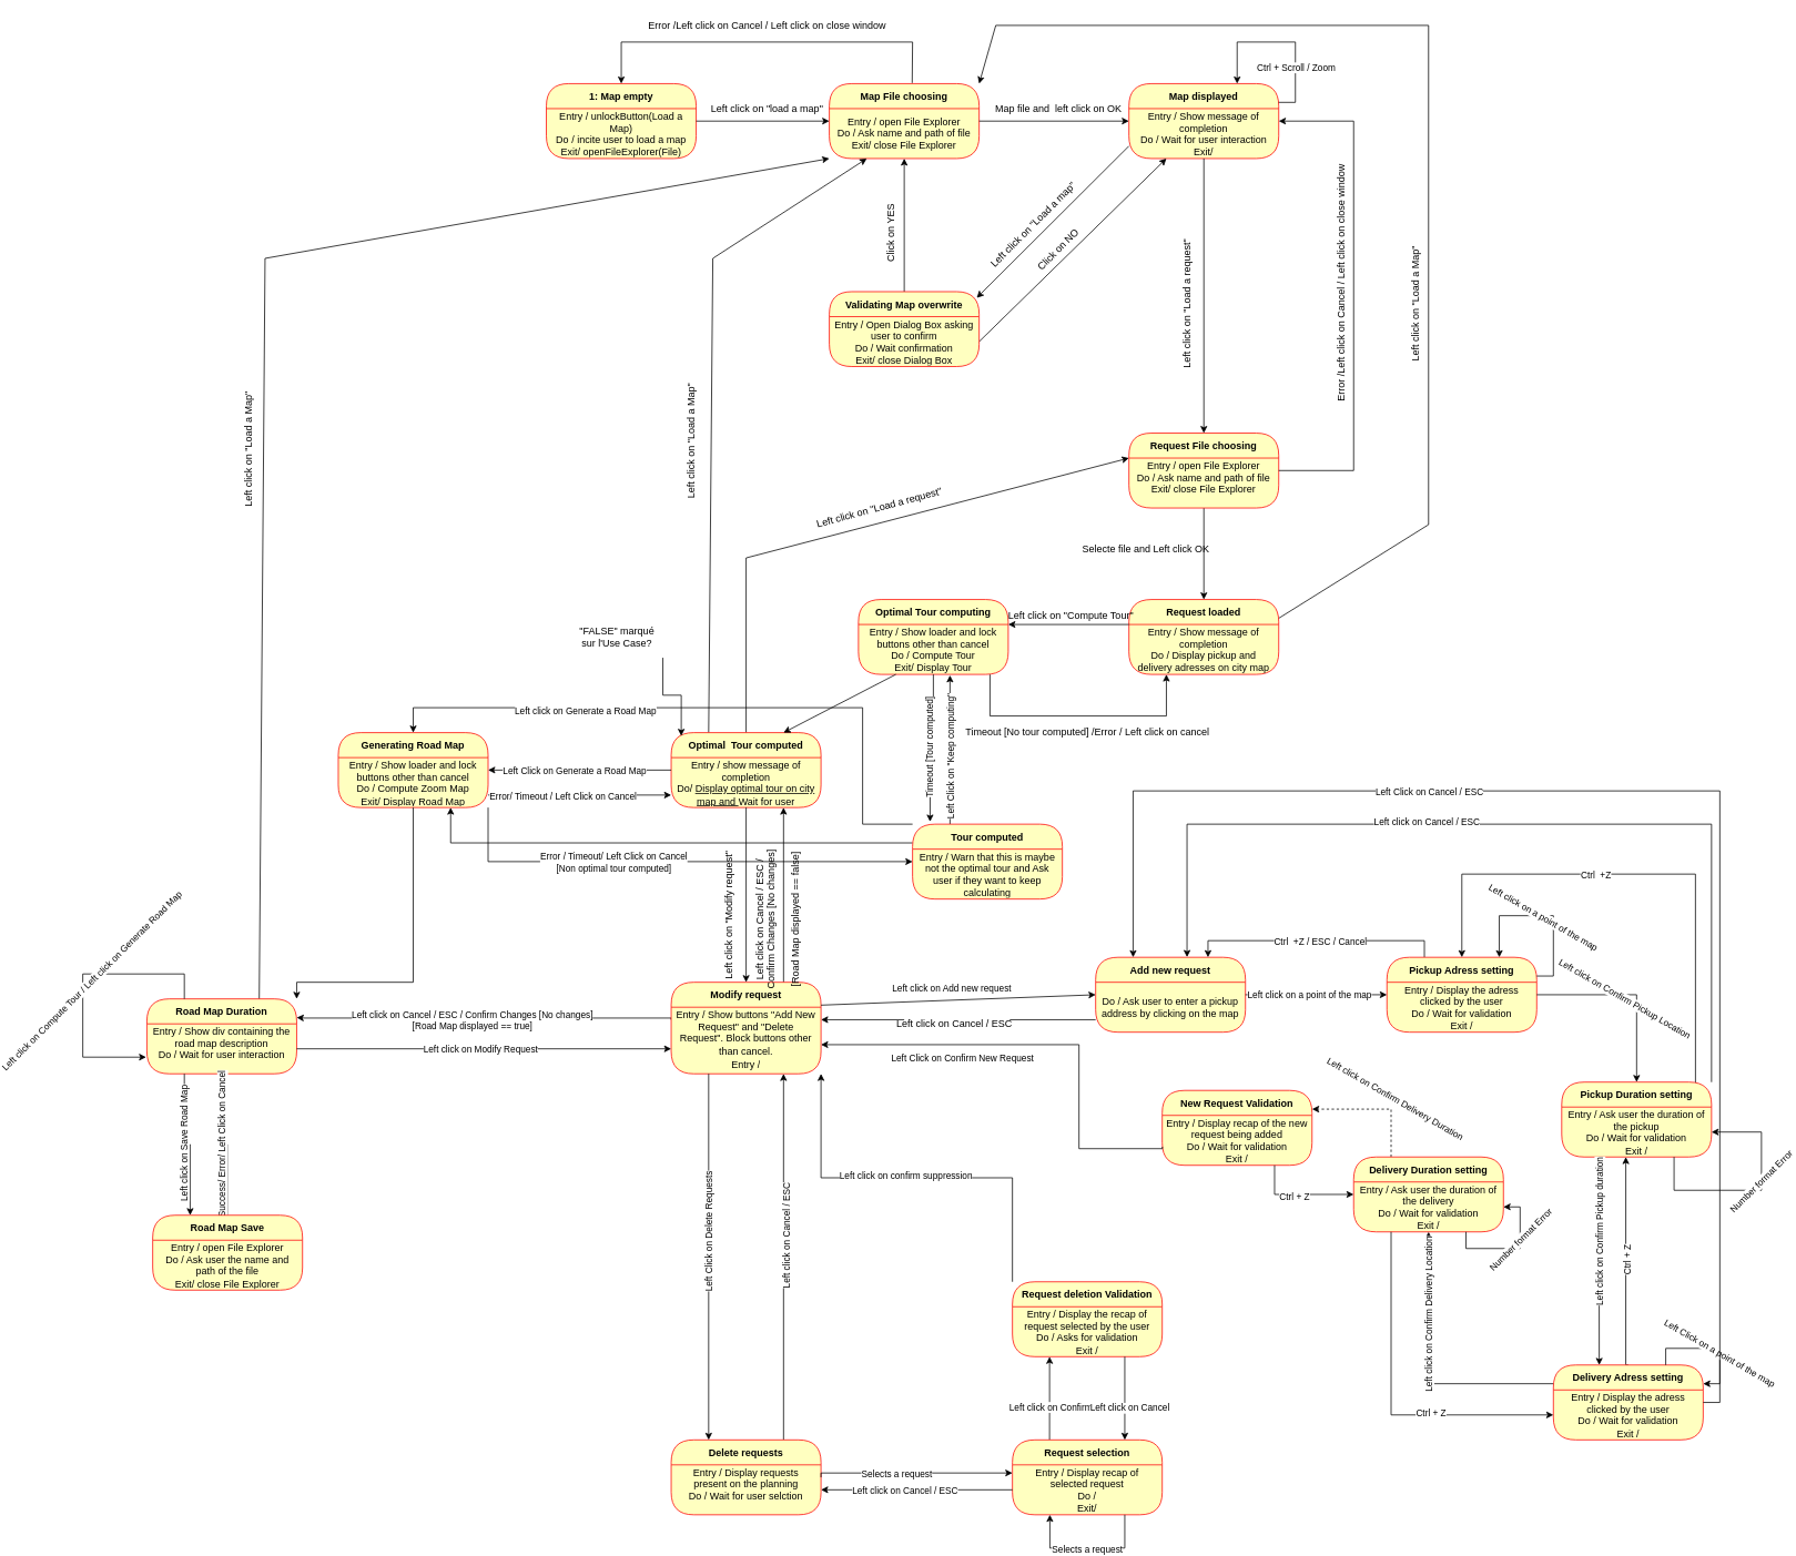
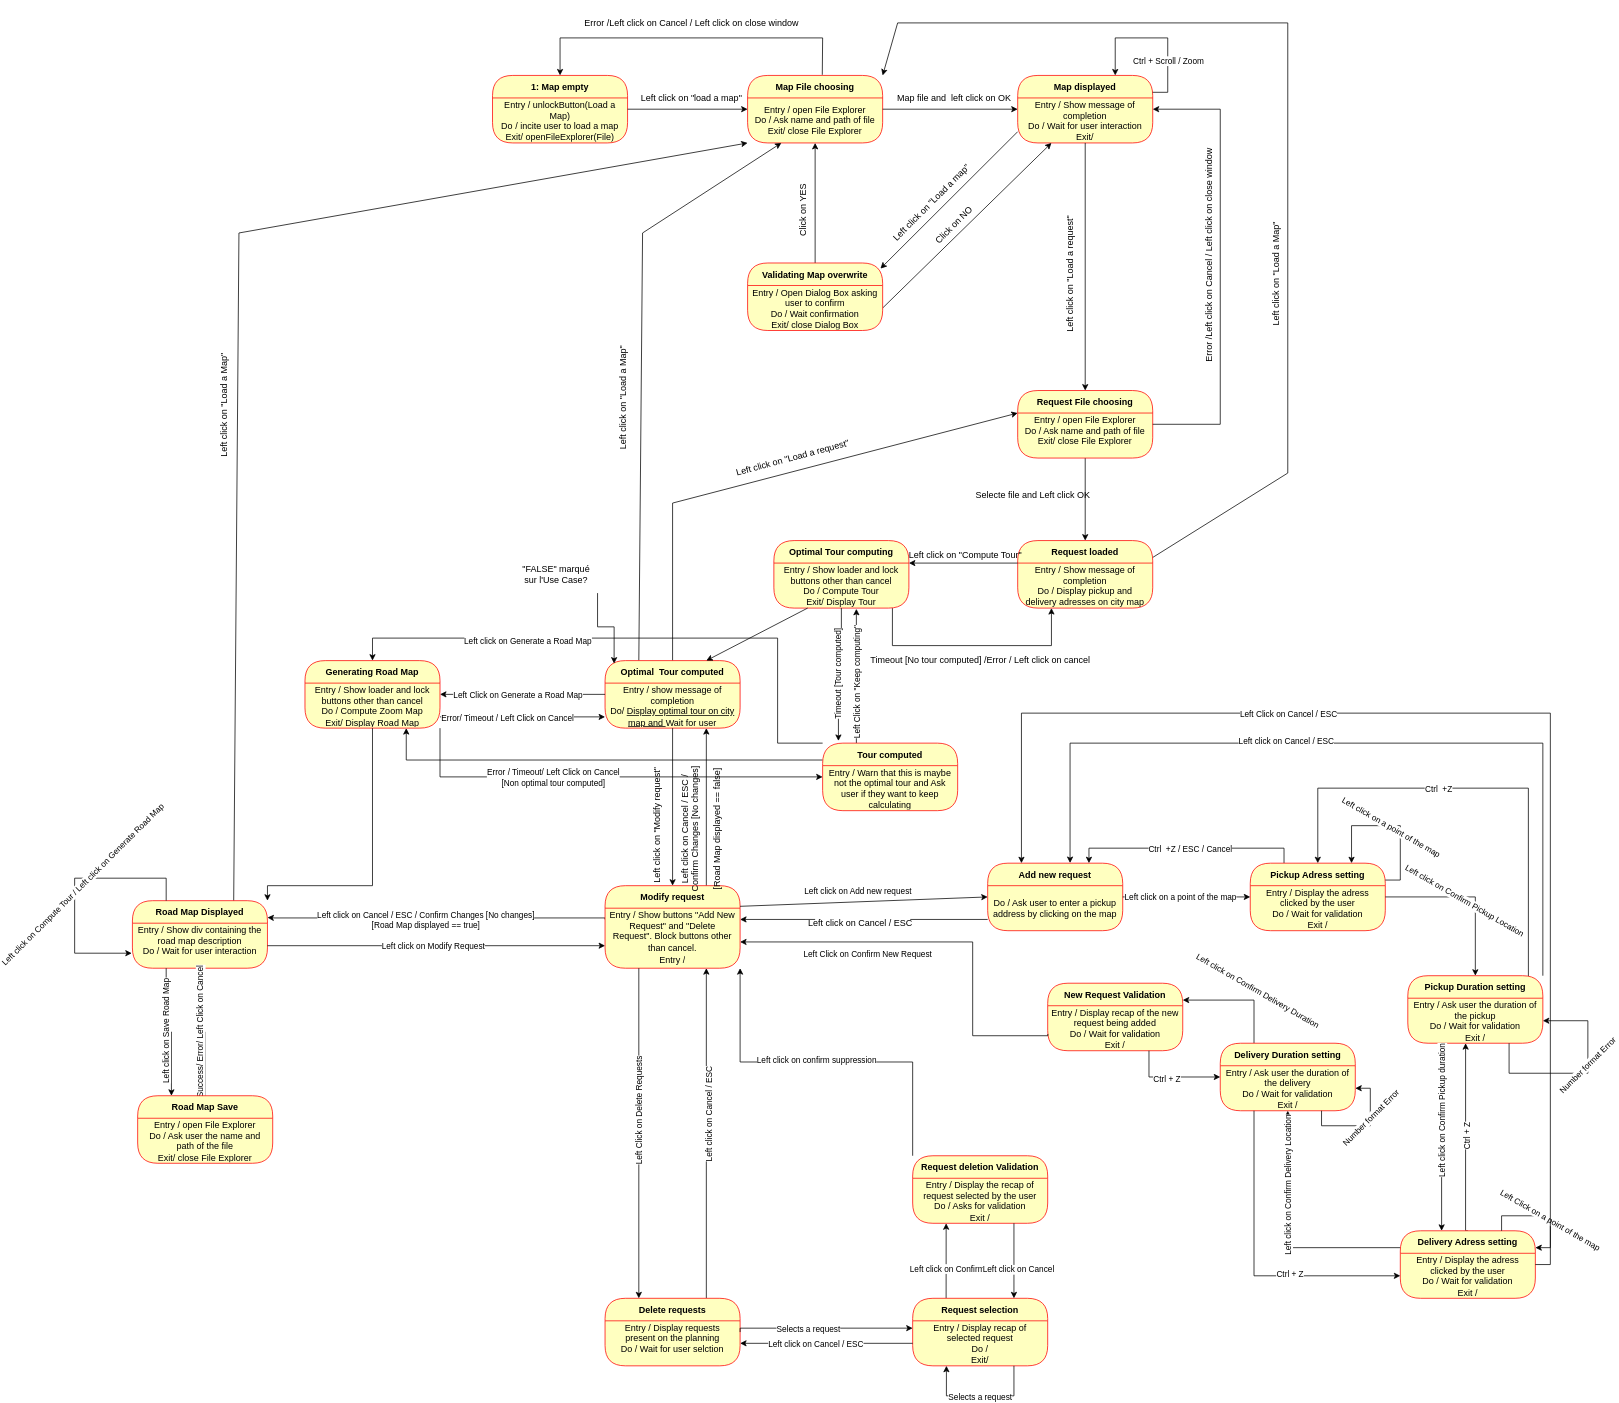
- <mxCell id="96" value="Road Map Duration" style="swimlane;fontStyle=1;align=center;verticalAlign=middle;childLayout=stackLayout;horizontal=1;startSize=30;horizontalStack=0;resizeParent=0;resizeLast=1;container=0;fontColor=#000000;collapsible=0;rounded=1;arcSize=30;strokeColor=#ff0000;fillColor=#ffffc0;swimlaneFillColor=#ffffc0;dropTarget=0;" parent="1" vertex="1"><mxGeometry x="20" y="1200" width="180" height="90" as="geometry" /></mxCell>
+ <mxCell id="96" value="Road Map Displayed" style="swimlane;fontStyle=1;align=center;verticalAlign=middle;childLayout=stackLayout;horizontal=1;startSize=30;horizontalStack=0;resizeParent=0;resizeLast=1;container=0;fontColor=#000000;collapsible=0;rounded=1;arcSize=30;strokeColor=#ff0000;fillColor=#ffffc0;swimlaneFillColor=#ffffc0;dropTarget=0;" parent="1" vertex="1"><mxGeometry x="20" y="1200" width="180" height="90" as="geometry" /></mxCell>
- <mxCell id="157" style="edgeStyle=orthogonalEdgeStyle;rounded=0;orthogonalLoop=1;jettySize=auto;html=1;exitX=0.25;exitY=0;exitDx=0;exitDy=0;entryX=1;entryY=0.25;entryDx=0;entryDy=0;dashed=1;" parent="1" source="159" target="168" edge="1"><mxGeometry relative="1" as="geometry" /></mxCell>
+ <mxCell id="157" style="edgeStyle=orthogonalEdgeStyle;rounded=0;orthogonalLoop=1;jettySize=auto;html=1;exitX=0.25;exitY=0;exitDx=0;exitDy=0;entryX=1;entryY=0.25;entryDx=0;entryDy=0;" parent="1" source="159" target="168" edge="1"><mxGeometry relative="1" as="geometry" /></mxCell>
